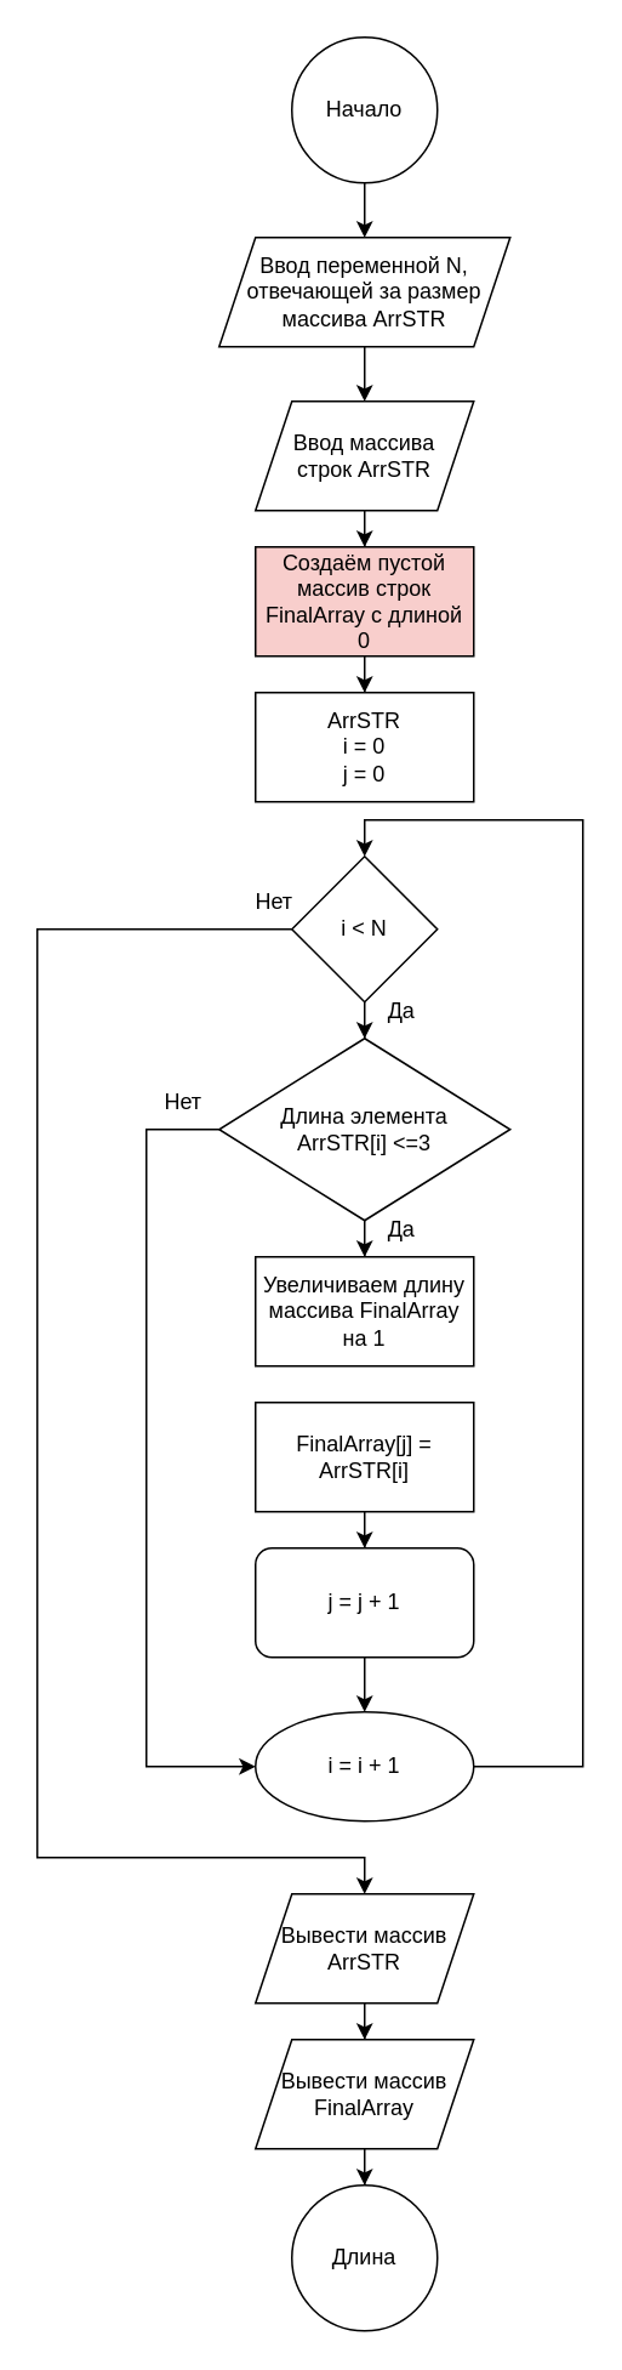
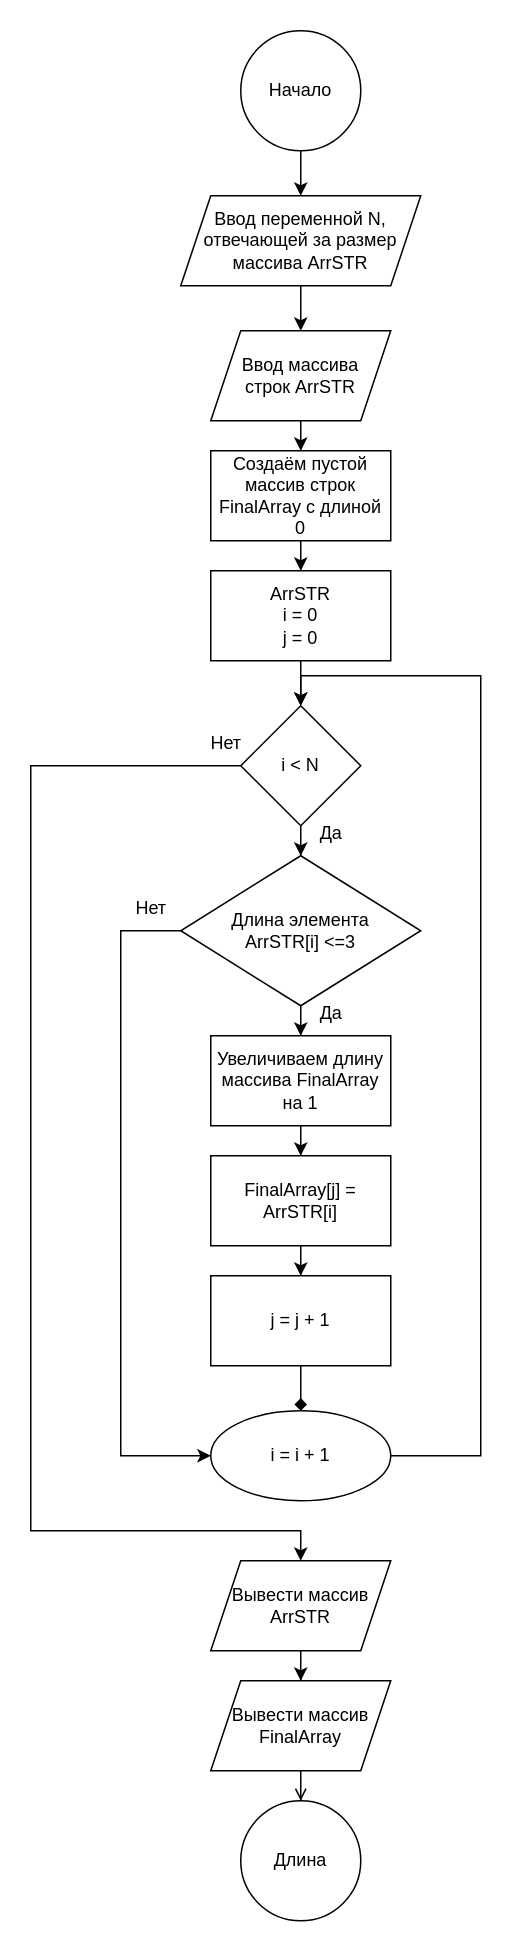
- <mxCell id="7" value="Создаём пустой массив строк FinalArray с длиной 0" style="whiteSpace=wrap;html=1;fillColor=#f8cecc;" parent="1" vertex="1"><mxGeometry x="140" y="300" width="120" height="60" as="geometry" /></mxCell>
+ <mxCell id="7" value="Создаём пустой массив строк FinalArray с длиной 0" style="whiteSpace=wrap;html=1;" parent="1" vertex="1"><mxGeometry x="140" y="300" width="120" height="60" as="geometry" /></mxCell>
+ <mxCell id="8" value="" style="edgeStyle=orthogonalEdgeStyle;rounded=0;orthogonalLoop=1;jettySize=auto;html=1;" parent="1" source="9" target="12" edge="1"><mxGeometry relative="1" as="geometry" /></mxCell>
+ <mxCell id="16" value="" style="edgeStyle=orthogonalEdgeStyle;rounded=0;orthogonalLoop=1;jettySize=auto;html=1;" parent="1" source="17" target="19" edge="1"><mxGeometry relative="1" as="geometry" /></mxCell>
- <mxCell id="22" value="j = j + 1&lt;br&gt;" style="whiteSpace=wrap;html=1;rounded=1;" parent="1" vertex="1"><mxGeometry x="140" y="850" width="120" height="60" as="geometry" /></mxCell>
+ <mxCell id="22" value="j = j + 1&lt;br&gt;" style="whiteSpace=wrap;html=1;" parent="1" vertex="1"><mxGeometry x="140" y="850" width="120" height="60" as="geometry" /></mxCell>
- <mxCell id="21" value="" style="edgeStyle=orthogonalEdgeStyle;rounded=0;orthogonalLoop=1;jettySize=auto;html=1;" parent="1" source="22" target="25" edge="1"><mxGeometry relative="1" as="geometry" /></mxCell>
+ <mxCell id="21" value="" style="edgeStyle=orthogonalEdgeStyle;rounded=0;orthogonalLoop=1;jettySize=auto;html=1;endArrow=diamond;" parent="1" source="22" target="25" edge="1"><mxGeometry relative="1" as="geometry" /></mxCell>
- <mxCell id="30" value="" style="edgeStyle=orthogonalEdgeStyle;rounded=0;orthogonalLoop=1;jettySize=auto;html=1;" parent="1" source="31" target="32" edge="1"><mxGeometry relative="1" as="geometry" /></mxCell>
+ <mxCell id="30" value="" style="edgeStyle=orthogonalEdgeStyle;rounded=0;orthogonalLoop=1;jettySize=auto;html=1;endArrow=open;" parent="1" source="31" target="32" edge="1"><mxGeometry relative="1" as="geometry" /></mxCell>
